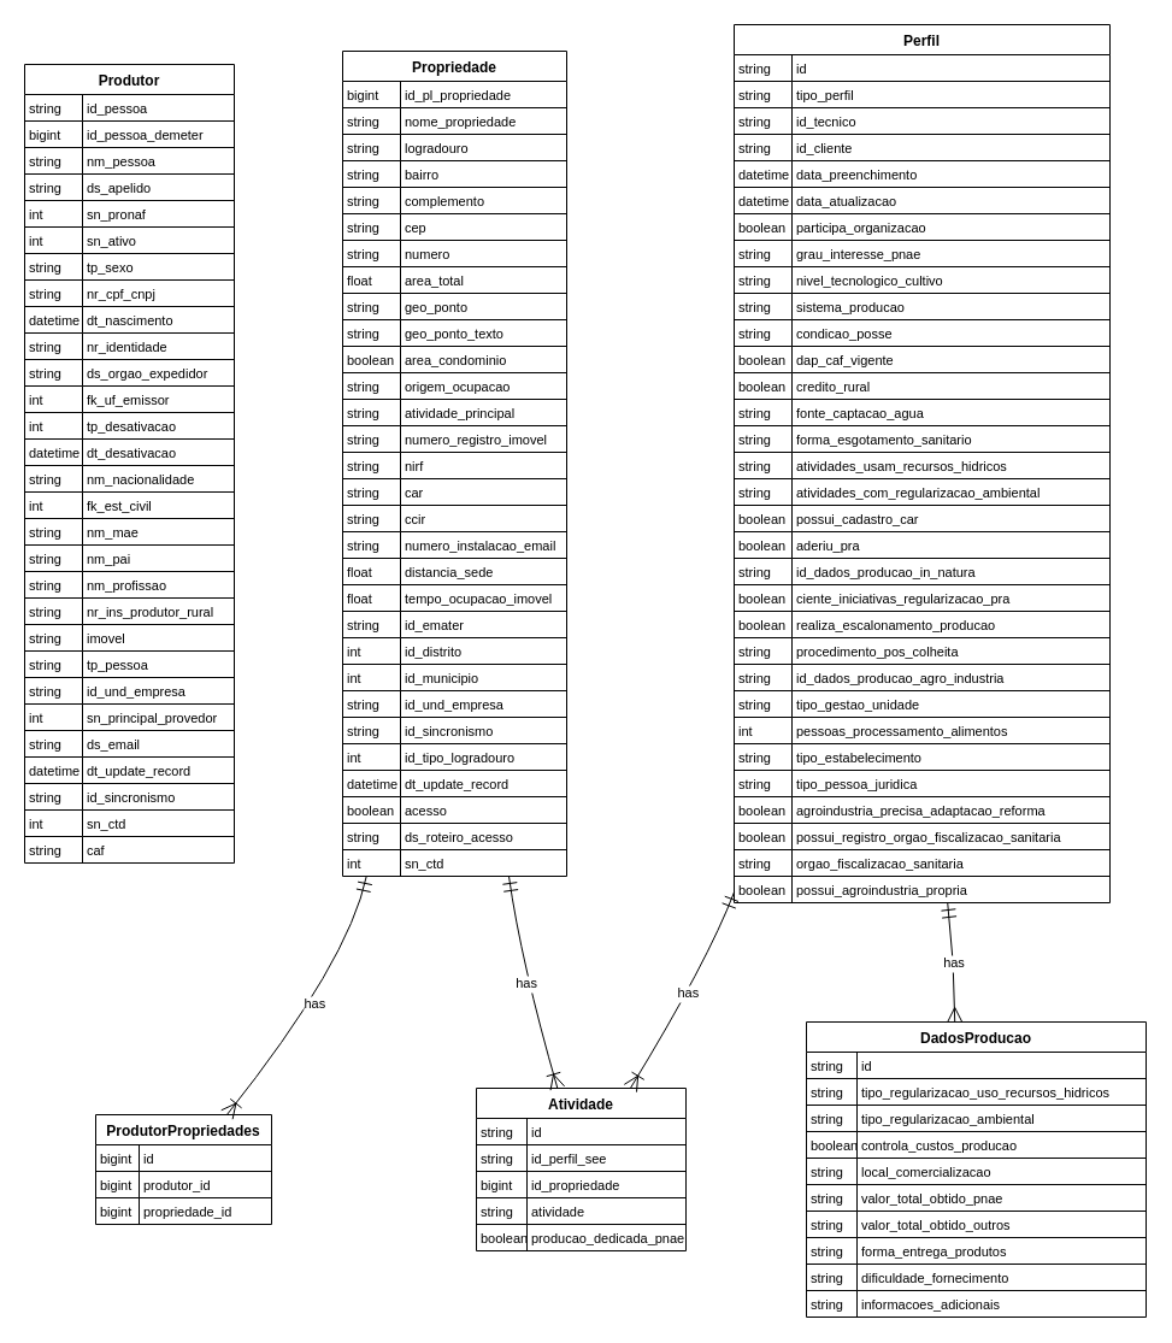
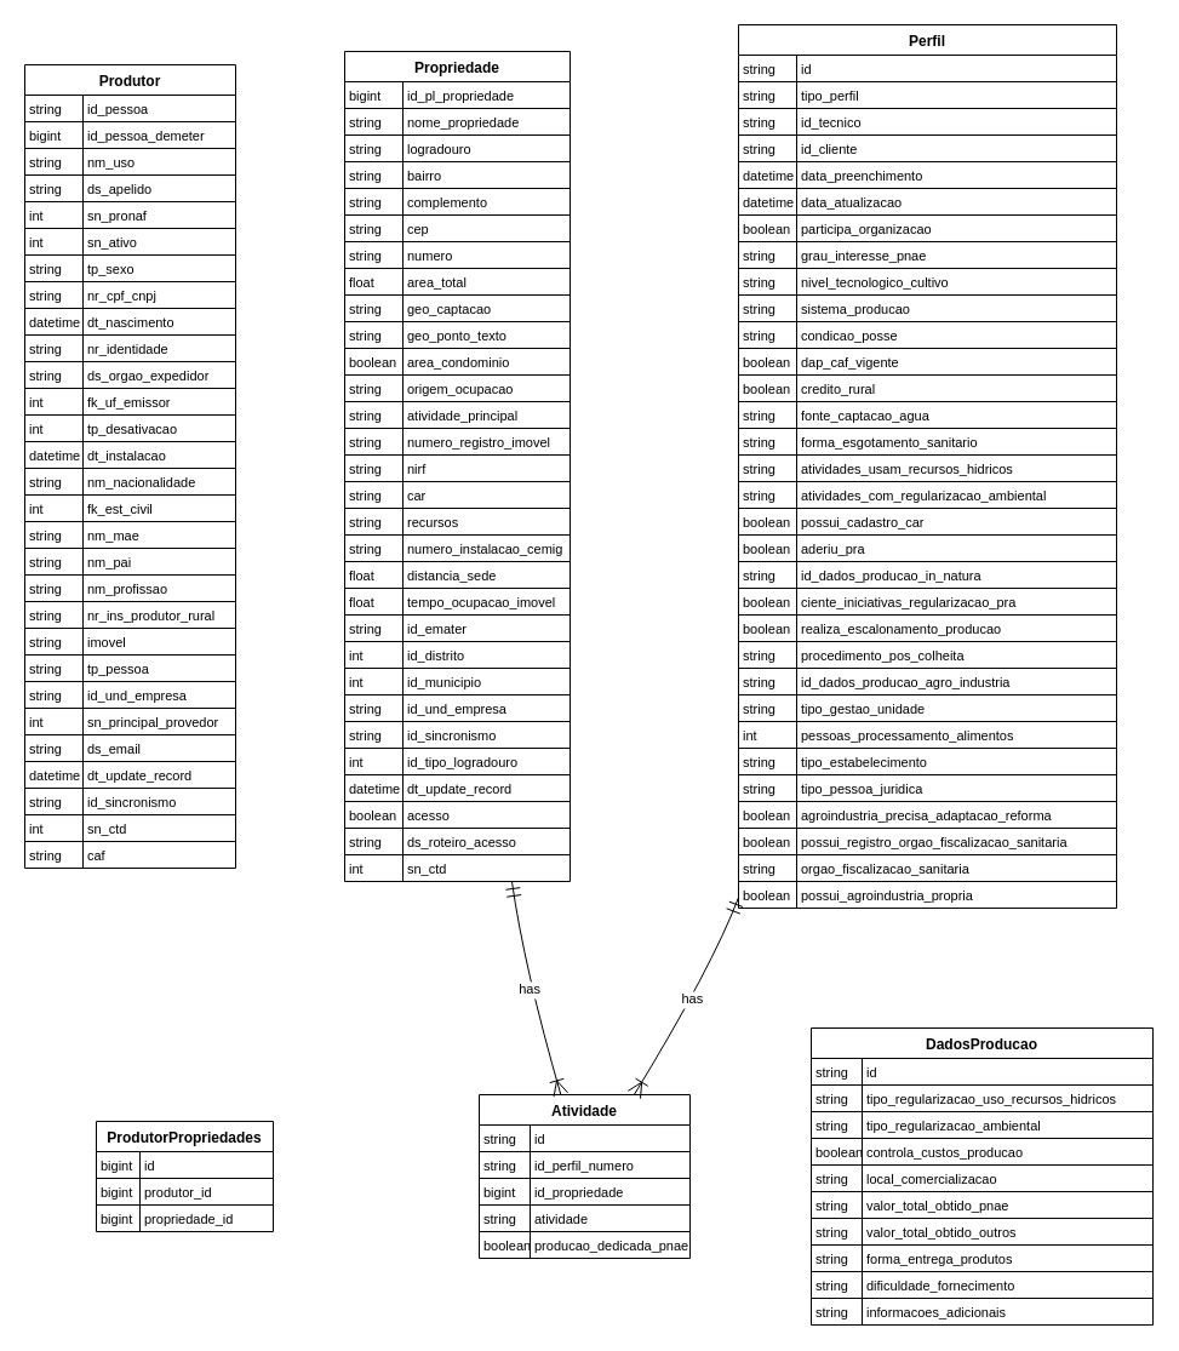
- <mxCell id="11" value="nm_pessoa" style="shape=partialRectangle;connectable=0;fillColor=none;top=0;left=0;bottom=0;right=0;align=left;spacingLeft=2;overflow=hidden;fontSize=11;" vertex="1" parent="9"><mxGeometry x="48" width="126" height="22" as="geometry"><mxRectangle width="126" height="22" as="alternateBounds" /></mxGeometry></mxCell>
+ <mxCell id="11" value="nm_uso" style="shape=partialRectangle;connectable=0;fillColor=none;top=0;left=0;bottom=0;right=0;align=left;spacingLeft=2;overflow=hidden;fontSize=11;" vertex="1" parent="9"><mxGeometry x="48" width="126" height="22" as="geometry"><mxRectangle width="126" height="22" as="alternateBounds" /></mxGeometry></mxCell>
- <mxCell id="127" value="geo_ponto" style="shape=partialRectangle;connectable=0;fillColor=none;top=0;left=0;bottom=0;right=0;align=left;spacingLeft=2;overflow=hidden;fontSize=11;" vertex="1" parent="125"><mxGeometry x="48" width="138" height="22" as="geometry"><mxRectangle width="138" height="22" as="alternateBounds" /></mxGeometry></mxCell>
+ <mxCell id="127" value="geo_captacao" style="shape=partialRectangle;connectable=0;fillColor=none;top=0;left=0;bottom=0;right=0;align=left;spacingLeft=2;overflow=hidden;fontSize=11;" vertex="1" parent="125"><mxGeometry x="48" width="138" height="22" as="geometry"><mxRectangle width="138" height="22" as="alternateBounds" /></mxGeometry></mxCell>
- <mxCell id="44" value="dt_desativacao" style="shape=partialRectangle;connectable=0;fillColor=none;top=0;left=0;bottom=0;right=0;align=left;spacingLeft=2;overflow=hidden;fontSize=11;" vertex="1" parent="42"><mxGeometry x="48" width="126" height="22" as="geometry"><mxRectangle width="126" height="22" as="alternateBounds" /></mxGeometry></mxCell>
+ <mxCell id="44" value="dt_instalacao" style="shape=partialRectangle;connectable=0;fillColor=none;top=0;left=0;bottom=0;right=0;align=left;spacingLeft=2;overflow=hidden;fontSize=11;" vertex="1" parent="42"><mxGeometry x="48" width="126" height="22" as="geometry"><mxRectangle width="126" height="22" as="alternateBounds" /></mxGeometry></mxCell>
- <mxCell id="151" value="ccir" style="shape=partialRectangle;connectable=0;fillColor=none;top=0;left=0;bottom=0;right=0;align=left;spacingLeft=2;overflow=hidden;fontSize=11;" vertex="1" parent="149"><mxGeometry x="48" width="138" height="22" as="geometry"><mxRectangle width="138" height="22" as="alternateBounds" /></mxGeometry></mxCell>
+ <mxCell id="151" value="recursos" style="shape=partialRectangle;connectable=0;fillColor=none;top=0;left=0;bottom=0;right=0;align=left;spacingLeft=2;overflow=hidden;fontSize=11;" vertex="1" parent="149"><mxGeometry x="48" width="138" height="22" as="geometry"><mxRectangle width="138" height="22" as="alternateBounds" /></mxGeometry></mxCell>
- <mxCell id="154" value="numero_instalacao_email" style="shape=partialRectangle;connectable=0;fillColor=none;top=0;left=0;bottom=0;right=0;align=left;spacingLeft=2;overflow=hidden;fontSize=11;" vertex="1" parent="152"><mxGeometry x="48" width="138" height="22" as="geometry"><mxRectangle width="138" height="22" as="alternateBounds" /></mxGeometry></mxCell>
+ <mxCell id="154" value="numero_instalacao_cemig" style="shape=partialRectangle;connectable=0;fillColor=none;top=0;left=0;bottom=0;right=0;align=left;spacingLeft=2;overflow=hidden;fontSize=11;" vertex="1" parent="152"><mxGeometry x="48" width="138" height="22" as="geometry"><mxRectangle width="138" height="22" as="alternateBounds" /></mxGeometry></mxCell>
- <mxCell id="338" value="has" style="curved=1;startArrow=ERmandOne;startSize=10;;endArrow=ERmany;endSize=10;;exitX=0.568;exitY=1;entryX=0.437;entryY=0;rounded=0;" edge="1" parent="1" source="191" target="304"><mxGeometry relative="1" as="geometry"><Array as="points"><mxPoint x="792" y="798" /></Array></mxGeometry></mxCell>
- <mxCell id="335" value="has" style="curved=1;startArrow=ERmandOne;startSize=10;;endArrow=ERoneToMany;endSize=10;;exitX=0.106;exitY=1;entryX=0.746;entryY=0;rounded=0;" edge="1" parent="1" source="100" target="90"><mxGeometry relative="1" as="geometry"><Array as="points"><mxPoint x="289" y="798" /></Array></mxGeometry></mxCell>
- <mxCell id="294" value="id_perfil_see" style="shape=partialRectangle;connectable=0;fillColor=none;top=0;left=0;bottom=0;right=0;align=left;spacingLeft=2;overflow=hidden;fontSize=11;" vertex="1" parent="292"><mxGeometry x="42" width="132" height="22" as="geometry"><mxRectangle width="132" height="22" as="alternateBounds" /></mxGeometry></mxCell>
+ <mxCell id="294" value="id_perfil_numero" style="shape=partialRectangle;connectable=0;fillColor=none;top=0;left=0;bottom=0;right=0;align=left;spacingLeft=2;overflow=hidden;fontSize=11;" vertex="1" parent="292"><mxGeometry x="42" width="132" height="22" as="geometry"><mxRectangle width="132" height="22" as="alternateBounds" /></mxGeometry></mxCell>
